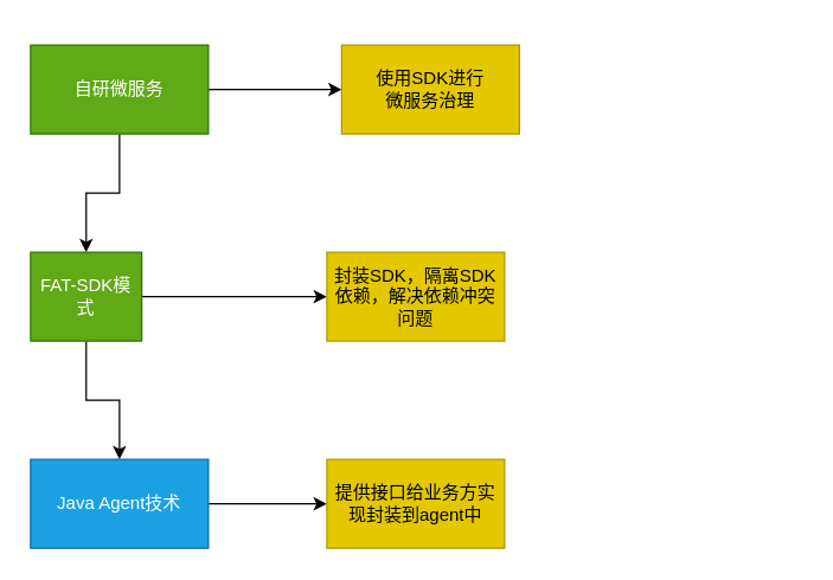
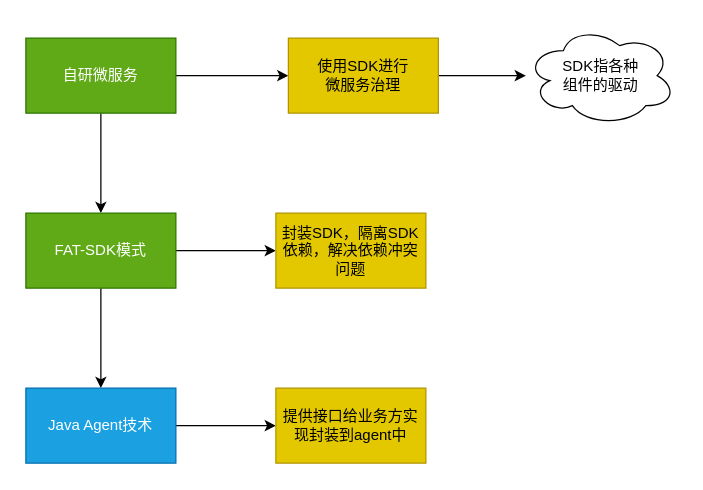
+ <mxCell id="10" value="" style="edgeStyle=orthogonalEdgeStyle;rounded=0;orthogonalLoop=1;jettySize=auto;html=1;" edge="1" parent="1" source="11" target="12"><mxGeometry relative="1" as="geometry" /></mxCell>
+ <mxCell id="12" value="SDK指各种&lt;br&gt;组件的驱动" style="ellipse;shape=cloud;whiteSpace=wrap;html=1;rounded=0;" vertex="1" parent="1"><mxGeometry x="420" y="20" width="120" height="80" as="geometry" /></mxCell>
- <mxCell id="7" value="FAT-SDK模式" style="rounded=0;whiteSpace=wrap;html=1;fillColor=#60a917;fontColor=#ffffff;strokeColor=#2D7600;" vertex="1" parent="1"><mxGeometry x="20" y="170" width="75" height="60" as="geometry" /></mxCell>
+ <mxCell id="7" value="FAT-SDK模式" style="rounded=0;whiteSpace=wrap;html=1;fillColor=#60a917;fontColor=#ffffff;strokeColor=#2D7600;" vertex="1" parent="1"><mxGeometry x="20" y="170" width="120" height="60" as="geometry" /></mxCell>
